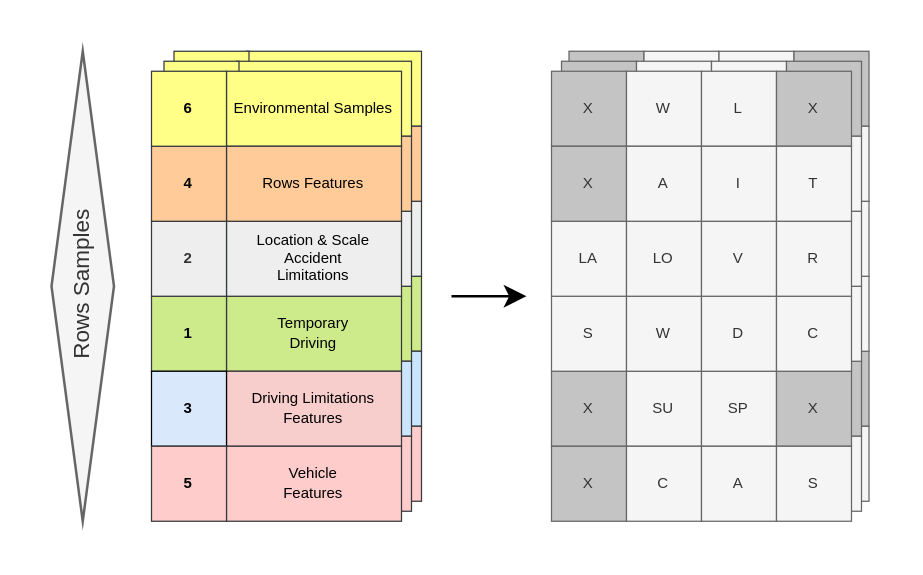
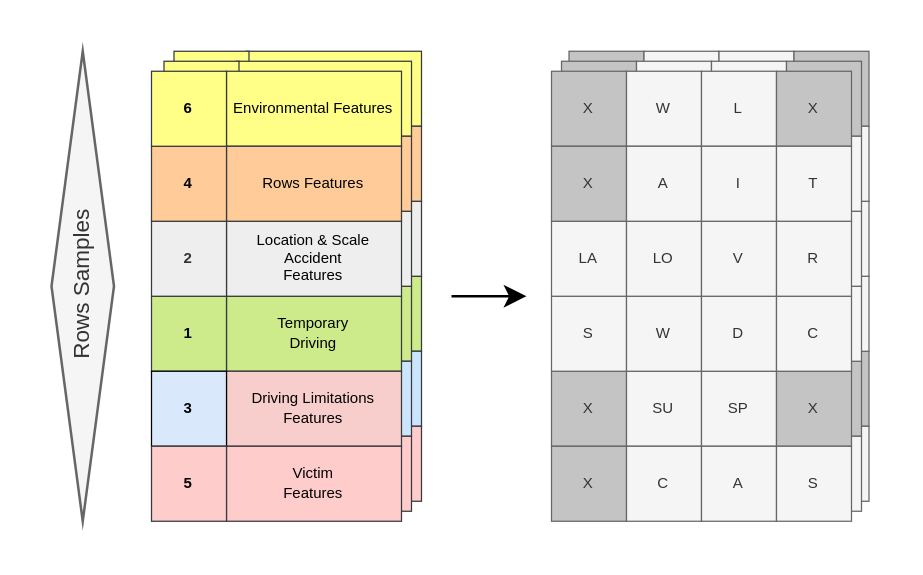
- <mxCell id="99" value="&lt;span style=&quot;border-color: var(--border-color); font-size: 6px;&quot;&gt;&lt;font style=&quot;font-size: 6px;&quot;&gt;Environmental Samples&lt;/font&gt;&lt;/span&gt;" style="rounded=0;whiteSpace=wrap;html=1;strokeWidth=0.5;align=center;verticalAlign=middle;fontSize=6;fillColor=#ffff88;strokeColor=#36393d;" vertex="1" parent="1"><mxGeometry x="90" y="28" width="70" height="30" as="geometry" /></mxCell>
+ <mxCell id="99" value="&lt;span style=&quot;border-color: var(--border-color); font-size: 6px;&quot;&gt;&lt;font style=&quot;font-size: 6px;&quot;&gt;Environmental Features&lt;/font&gt;&lt;/span&gt;" style="rounded=0;whiteSpace=wrap;html=1;strokeWidth=0.5;align=center;verticalAlign=middle;fontSize=6;fillColor=#ffff88;strokeColor=#36393d;" vertex="1" parent="1"><mxGeometry x="90" y="28" width="70" height="30" as="geometry" /></mxCell>
- <mxCell id="101" value="&lt;span style=&quot;border-color: var(--border-color); font-size: 6px;&quot;&gt;&lt;font style=&quot;font-size: 6px;&quot;&gt;Location &amp;amp; Scale Accident&lt;br style=&quot;font-size: 6px;&quot;&gt;Limitations&lt;br style=&quot;font-size: 6px;&quot;&gt;&lt;/font&gt;&lt;/span&gt;" style="rounded=0;whiteSpace=wrap;html=1;strokeWidth=0.5;align=center;verticalAlign=middle;fontSize=6;fillColor=#eeeeee;strokeColor=#36393d;" vertex="1" parent="1"><mxGeometry x="90" y="88" width="70" height="30" as="geometry" /></mxCell>
+ <mxCell id="101" value="&lt;span style=&quot;border-color: var(--border-color); font-size: 6px;&quot;&gt;&lt;font style=&quot;font-size: 6px;&quot;&gt;Location &amp;amp; Scale Accident&lt;br style=&quot;font-size: 6px;&quot;&gt;Features&lt;br style=&quot;font-size: 6px;&quot;&gt;&lt;/font&gt;&lt;/span&gt;" style="rounded=0;whiteSpace=wrap;html=1;strokeWidth=0.5;align=center;verticalAlign=middle;fontSize=6;fillColor=#eeeeee;strokeColor=#36393d;" vertex="1" parent="1"><mxGeometry x="90" y="88" width="70" height="30" as="geometry" /></mxCell>
- <mxCell id="103" value="&lt;span style=&quot;border-color: var(--border-color); font-size: 6px;&quot;&gt;&lt;font style=&quot;font-size: 6px;&quot;&gt;Vehicle&lt;br style=&quot;font-size: 6px;&quot;&gt;Features&lt;br style=&quot;font-size: 6px;&quot;&gt;&lt;/font&gt;&lt;/span&gt;" style="rounded=0;whiteSpace=wrap;html=1;strokeWidth=0.5;align=center;verticalAlign=middle;fontSize=6;fillColor=#ffcccc;strokeColor=#36393d;" vertex="1" parent="1"><mxGeometry x="90" y="178" width="70" height="30" as="geometry" /></mxCell>
+ <mxCell id="103" value="&lt;span style=&quot;border-color: var(--border-color); font-size: 6px;&quot;&gt;&lt;font style=&quot;font-size: 6px;&quot;&gt;Victim&lt;br style=&quot;font-size: 6px;&quot;&gt;Features&lt;br style=&quot;font-size: 6px;&quot;&gt;&lt;/font&gt;&lt;/span&gt;" style="rounded=0;whiteSpace=wrap;html=1;strokeWidth=0.5;align=center;verticalAlign=middle;fontSize=6;fillColor=#ffcccc;strokeColor=#36393d;" vertex="1" parent="1"><mxGeometry x="90" y="178" width="70" height="30" as="geometry" /></mxCell>
